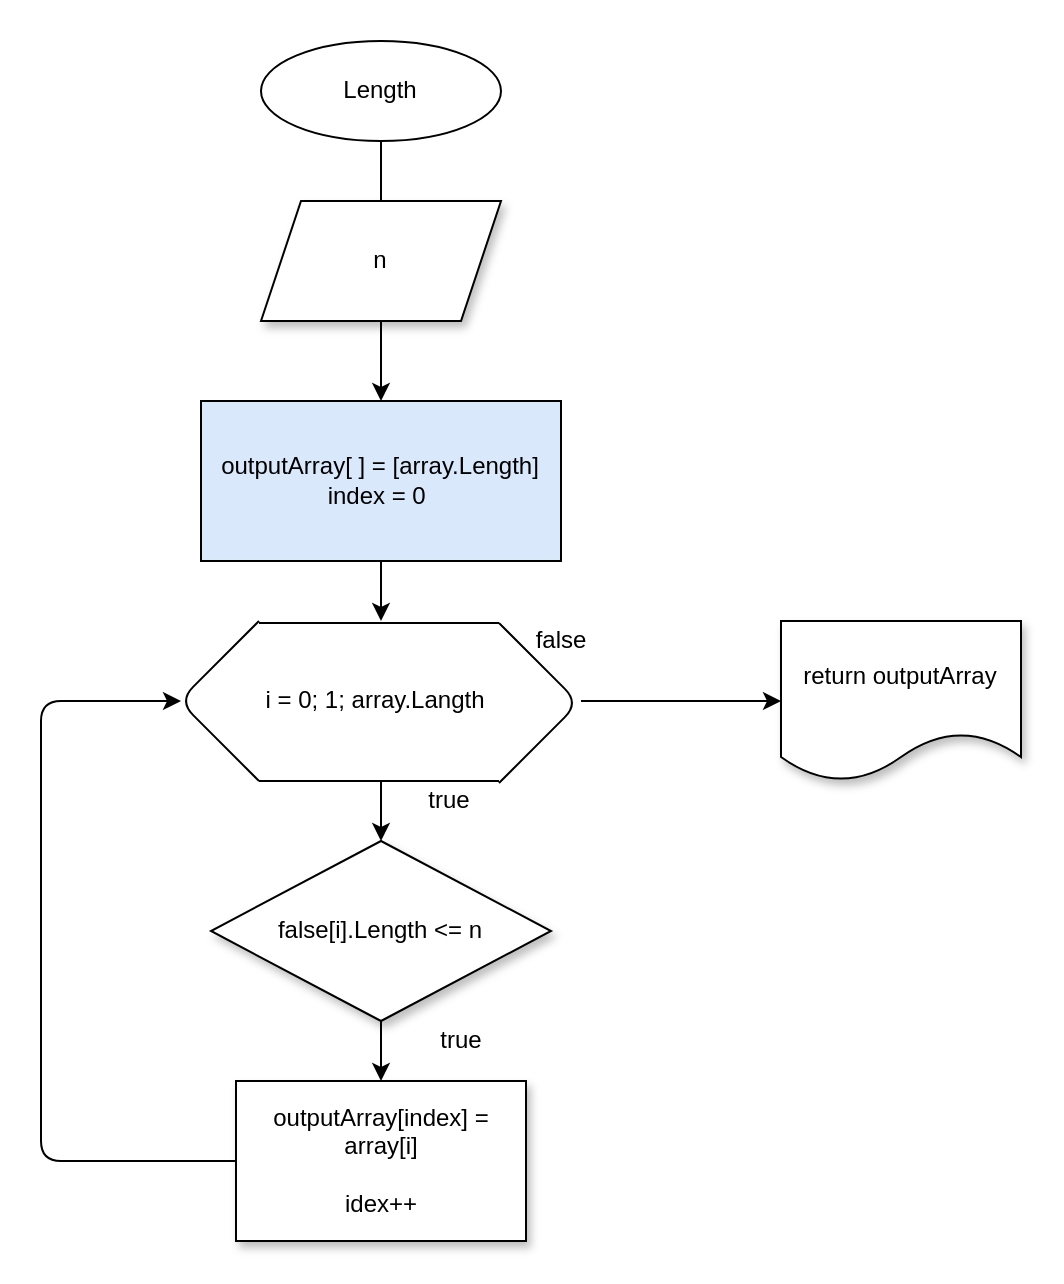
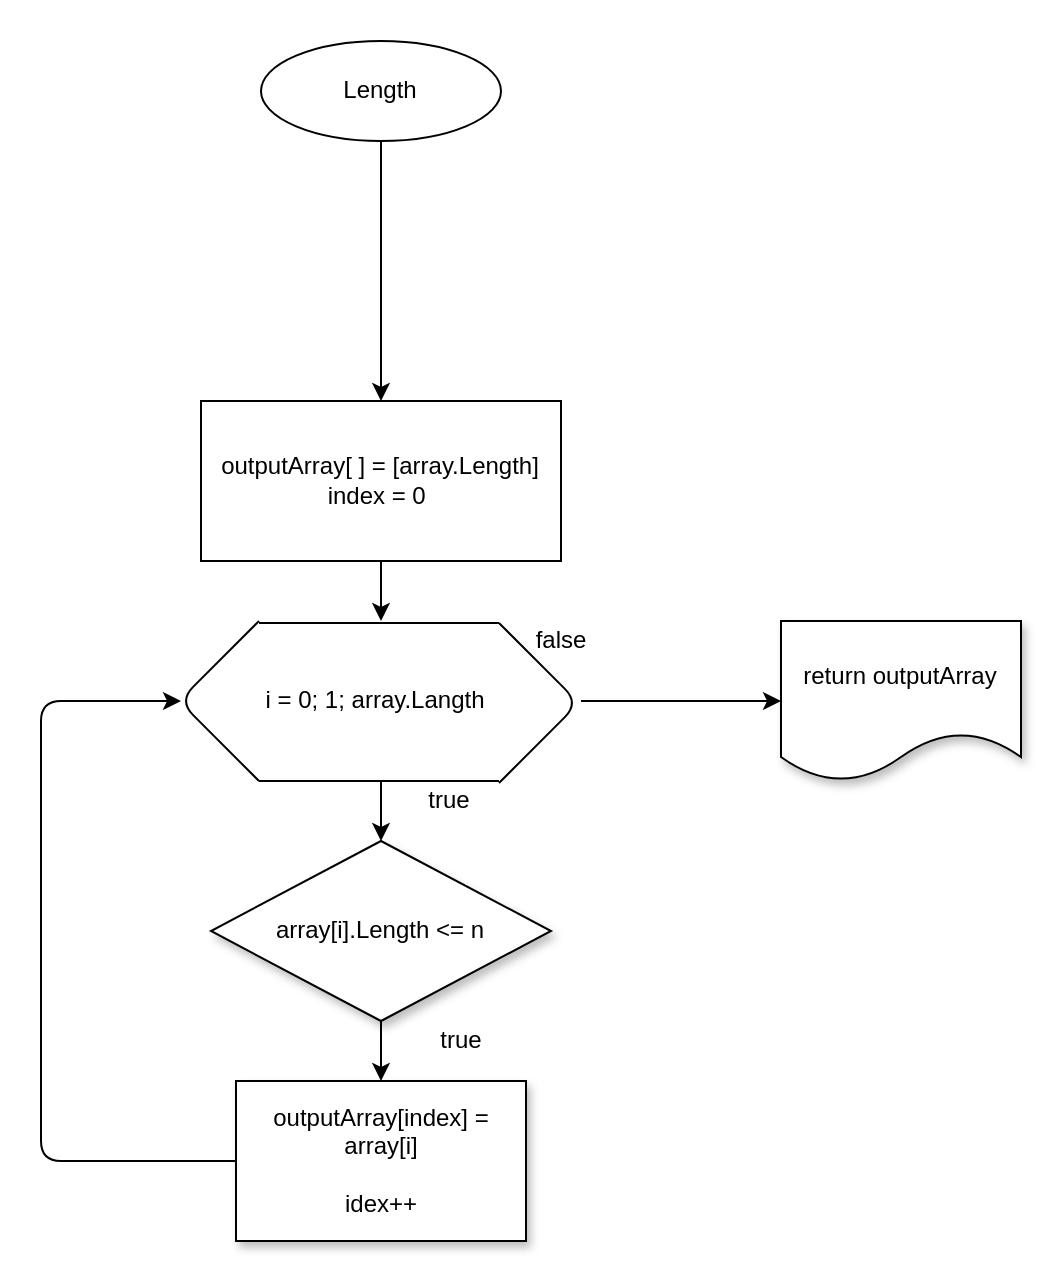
- <mxCell id="5" value="n" style="shape=parallelogram;perimeter=parallelogramPerimeter;whiteSpace=wrap;html=1;fixedSize=1;shadow=1;" vertex="1" parent="1"><mxGeometry x="130" y="100" width="120" height="60" as="geometry" /></mxCell>
- <mxCell id="4" value="outputArray[ ] = [array.Length]&lt;br&gt;index = 0&amp;nbsp;" style="rounded=0;whiteSpace=wrap;html=1;fillColor=#dae8fc;" parent="1" vertex="1"><mxGeometry x="100" y="200" width="180" height="80" as="geometry" /></mxCell>
+ <mxCell id="4" value="outputArray[ ] = [array.Length]&lt;br&gt;index = 0&amp;nbsp;" style="rounded=0;whiteSpace=wrap;html=1;" parent="1" vertex="1"><mxGeometry x="100" y="200" width="180" height="80" as="geometry" /></mxCell>
- <mxCell id="13" value="false[i].Length &amp;lt;= n" style="rhombus;whiteSpace=wrap;html=1;shadow=1;" vertex="1" parent="1"><mxGeometry x="105" y="420" width="170" height="90" as="geometry" /></mxCell>
+ <mxCell id="13" value="array[i].Length &amp;lt;= n" style="rhombus;whiteSpace=wrap;html=1;shadow=1;" vertex="1" parent="1"><mxGeometry x="105" y="420" width="170" height="90" as="geometry" /></mxCell>
